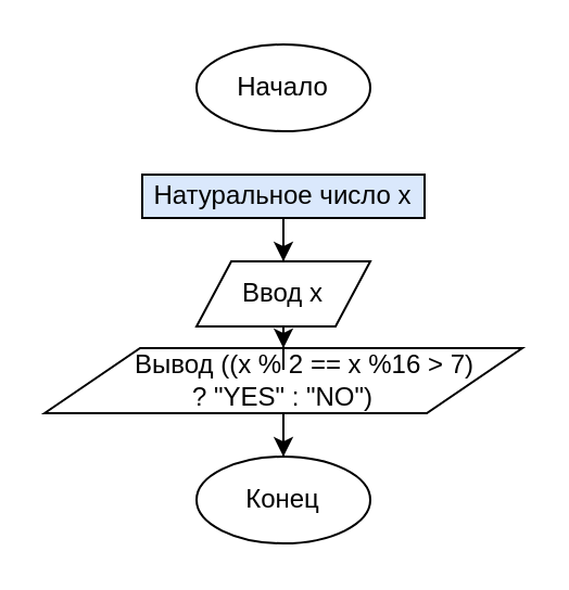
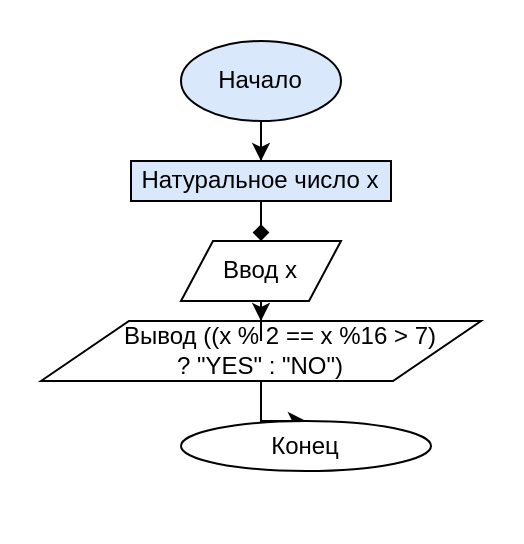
- <mxCell id="3" value="Начало" style="ellipse;whiteSpace=wrap;html=1;" vertex="1" parent="1"><mxGeometry x="90" y="20" width="80" height="40" as="geometry" /></mxCell>
+ <mxCell id="3" value="Начало" style="ellipse;whiteSpace=wrap;html=1;fillColor=#dae8fc;" vertex="1" parent="1"><mxGeometry x="90" y="20" width="80" height="40" as="geometry" /></mxCell>
+ <mxCell id="2" style="edgeStyle=orthogonalEdgeStyle;rounded=0;orthogonalLoop=1;jettySize=auto;html=1;entryX=0.5;entryY=0;entryDx=0;entryDy=0;" edge="1" parent="1" source="3" target="8"><mxGeometry relative="1" as="geometry" /></mxCell>
- <mxCell id="7" style="edgeStyle=orthogonalEdgeStyle;rounded=0;orthogonalLoop=1;jettySize=auto;html=1;" edge="1" parent="1" source="8" target="10"><mxGeometry relative="1" as="geometry" /></mxCell>
+ <mxCell id="7" style="edgeStyle=orthogonalEdgeStyle;rounded=0;orthogonalLoop=1;jettySize=auto;html=1;endArrow=diamond;" edge="1" parent="1" source="8" target="10"><mxGeometry relative="1" as="geometry" /></mxCell>
- <mxCell id="6" value="Конец" style="ellipse;whiteSpace=wrap;html=1;" vertex="1" parent="1"><mxGeometry x="90" y="210" width="80" height="40" as="geometry" /></mxCell>
+ <mxCell id="6" value="Конец" style="ellipse;whiteSpace=wrap;html=1;" vertex="1" parent="1"><mxGeometry x="90" y="210" width="125" height="25" as="geometry" /></mxCell>
